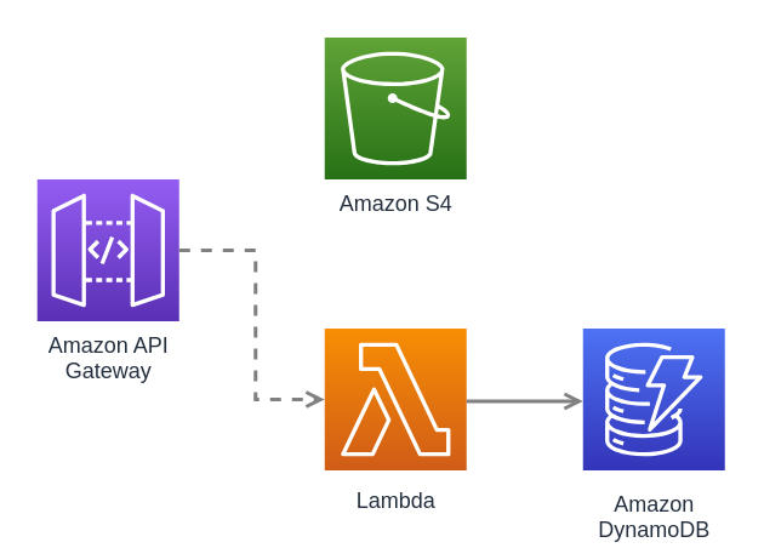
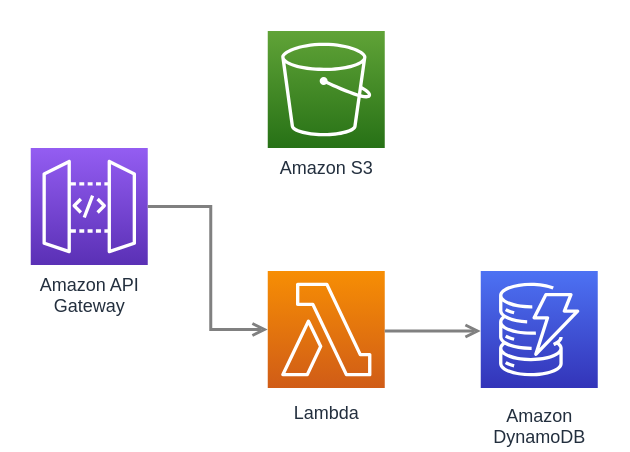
- <mxCell id="4" value="Amazon S4" style="outlineConnect=0;fontColor=#232F3E;gradientColor=#60A337;gradientDirection=north;fillColor=#277116;strokeColor=#ffffff;dashed=0;verticalLabelPosition=bottom;verticalAlign=top;align=center;html=1;fontSize=12;fontStyle=0;aspect=fixed;shape=mxgraph.aws4.resourceIcon;resIcon=mxgraph.aws4.s3;labelBackgroundColor=#ffffff;" vertex="1" parent="1"><mxGeometry x="178" y="20" width="78" height="78" as="geometry" /></mxCell>
+ <mxCell id="4" value="Amazon S3" style="outlineConnect=0;fontColor=#232F3E;gradientColor=#60A337;gradientDirection=north;fillColor=#277116;strokeColor=#ffffff;dashed=0;verticalLabelPosition=bottom;verticalAlign=top;align=center;html=1;fontSize=12;fontStyle=0;aspect=fixed;shape=mxgraph.aws4.resourceIcon;resIcon=mxgraph.aws4.s3;labelBackgroundColor=#ffffff;" vertex="1" parent="1"><mxGeometry x="178" y="20" width="78" height="78" as="geometry" /></mxCell>
- <mxCell id="6" value="" style="edgeStyle=orthogonalEdgeStyle;rounded=0;orthogonalLoop=1;jettySize=auto;html=1;startArrow=none;startFill=0;endArrow=open;endFill=0;strokeWidth=2;strokeColor=#808080;dashed=1;" edge="1" parent="1" source="2" target="3"><mxGeometry relative="1" as="geometry"><mxPoint x="108" y="147" as="sourcePoint" /><mxPoint x="160" y="240" as="targetPoint" /><Array as="points"><mxPoint x="140" y="137" /><mxPoint x="140" y="219" /></Array></mxGeometry></mxCell>
+ <mxCell id="6" value="" style="edgeStyle=orthogonalEdgeStyle;rounded=0;orthogonalLoop=1;jettySize=auto;html=1;startArrow=none;startFill=0;endArrow=open;endFill=0;strokeWidth=2;strokeColor=#808080;" edge="1" parent="1" source="2" target="3"><mxGeometry relative="1" as="geometry"><mxPoint x="108" y="147" as="sourcePoint" /><mxPoint x="160" y="240" as="targetPoint" /><Array as="points"><mxPoint x="140" y="137" /><mxPoint x="140" y="219" /></Array></mxGeometry></mxCell>
